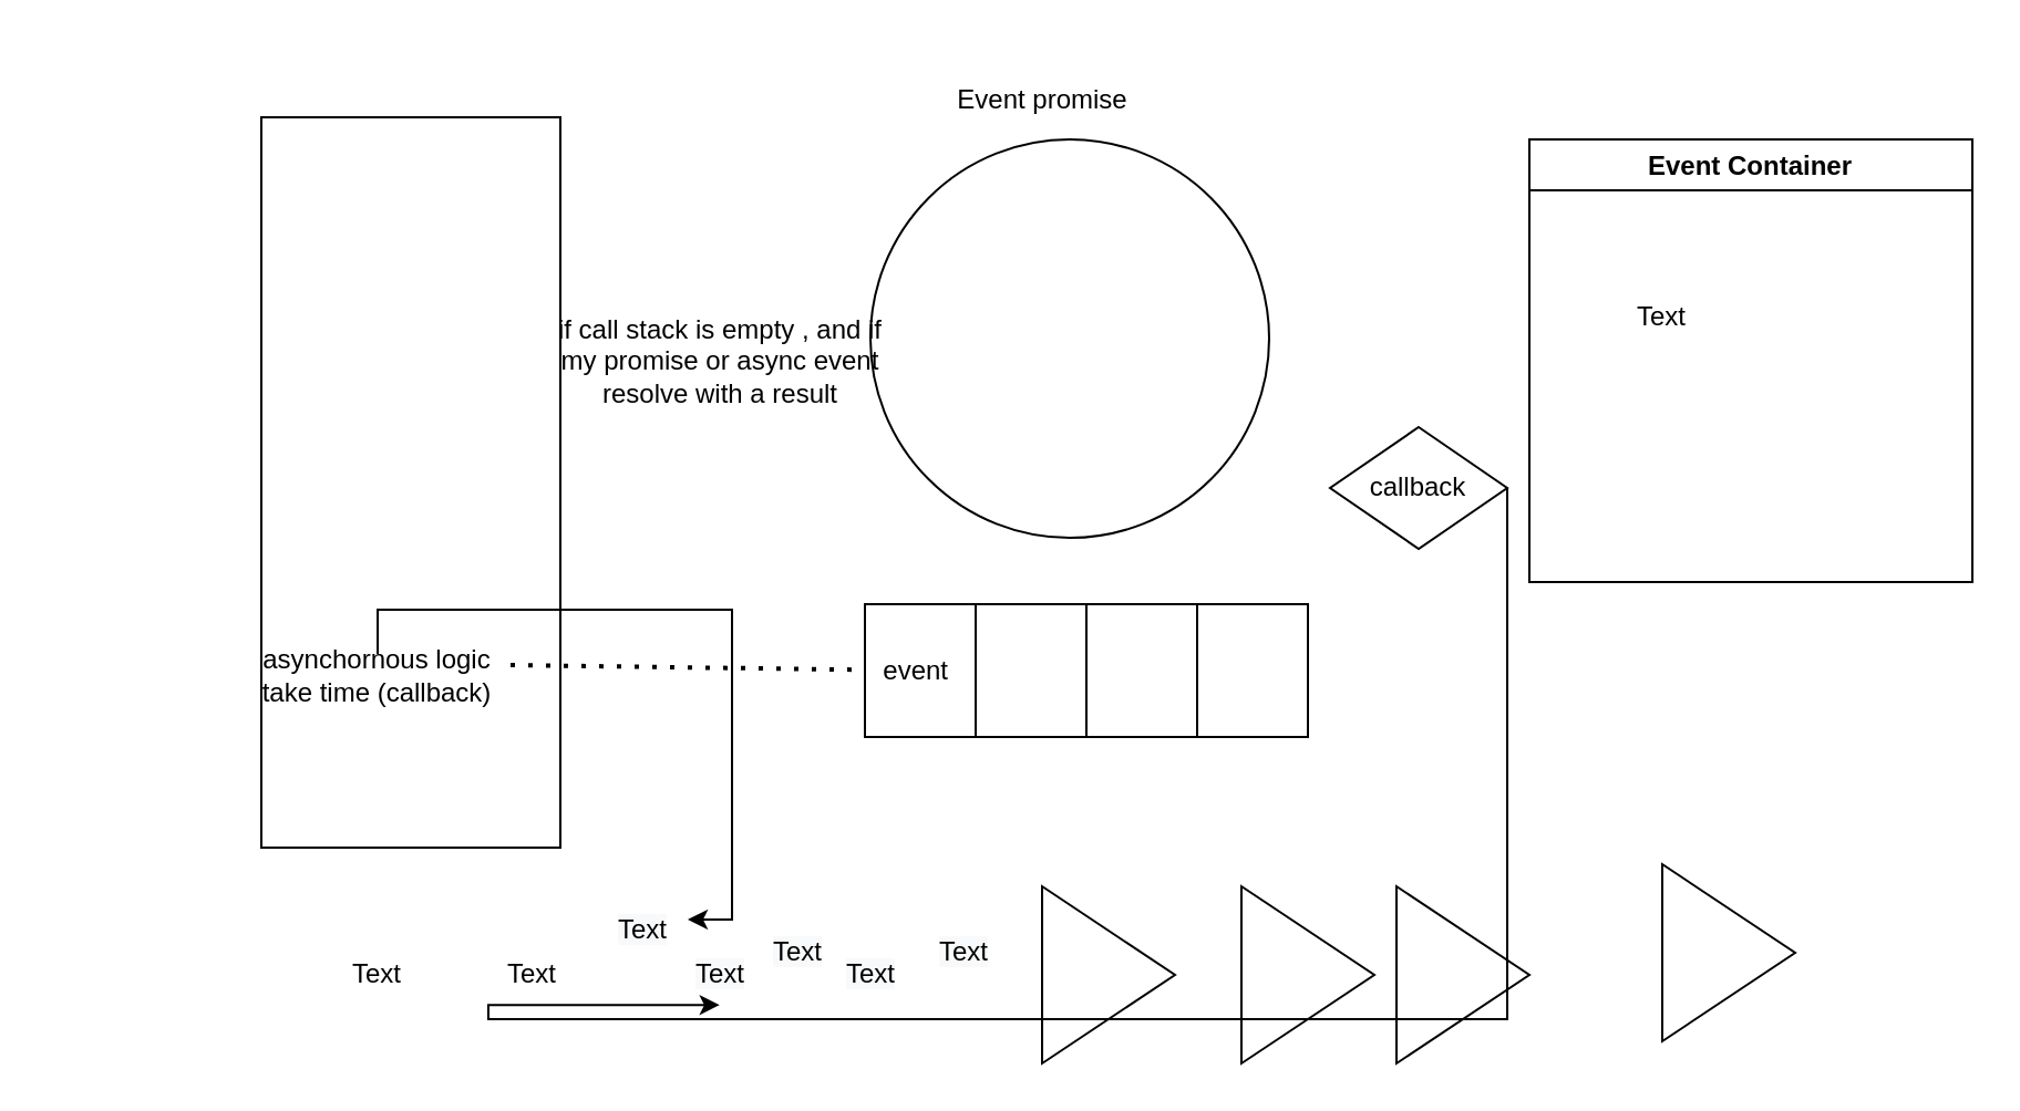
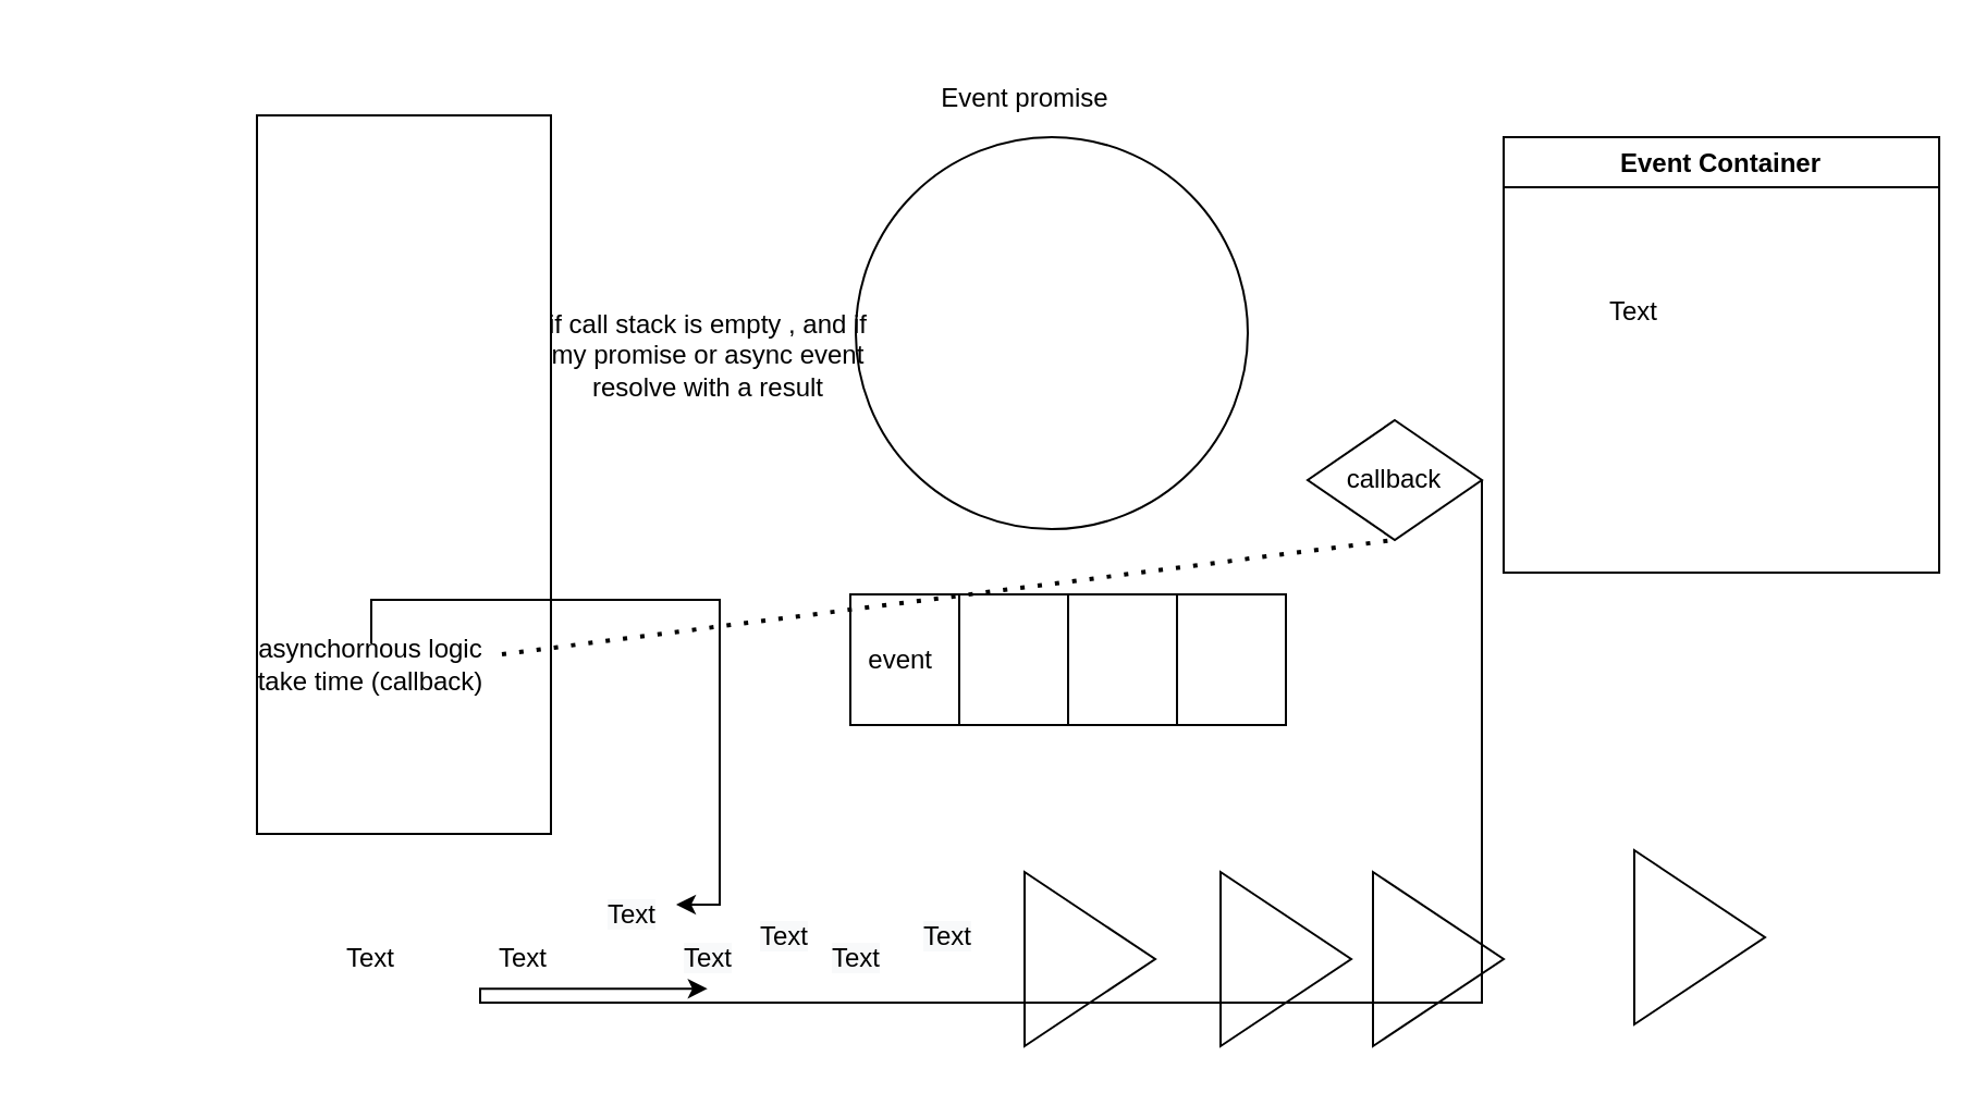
- <mxCell id="26" value="" style="endArrow=none;dashed=1;html=1;dashPattern=1 3;strokeWidth=2;exitX=1;exitY=0.25;exitDx=0;exitDy=0;" edge="1" parent="1" source="17" target="18"><mxGeometry width="50" height="50" relative="1" as="geometry"><mxPoint x="510" y="300" as="sourcePoint" /><mxPoint x="560" y="250" as="targetPoint" /></mxGeometry></mxCell>
+ <mxCell id="26" value="" style="endArrow=none;dashed=1;html=1;dashPattern=1 3;strokeWidth=2;entryX=0.5;entryY=1;entryDx=0;entryDy=0;exitX=1;exitY=0.25;exitDx=0;exitDy=0;" edge="1" parent="1" source="17" target="25"><mxGeometry width="50" height="50" relative="1" as="geometry"><mxPoint x="510" y="300" as="sourcePoint" /><mxPoint x="560" y="250" as="targetPoint" /></mxGeometry></mxCell>
